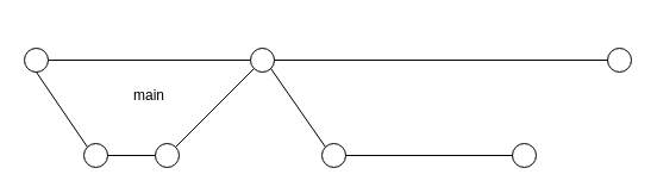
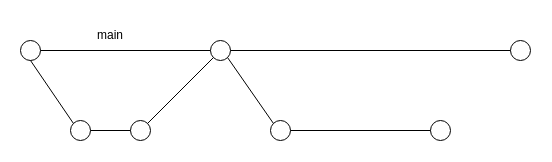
- <mxCell id="11" value="main" style="text;html=1;strokeColor=none;fillColor=none;align=center;verticalAlign=middle;whiteSpace=wrap;rounded=0;" vertex="1" parent="1"><mxGeometry x="95" y="65" width="60" height="30" as="geometry" /></mxCell>
+ <mxCell id="11" value="main" style="text;html=1;strokeColor=none;fillColor=none;align=center;verticalAlign=middle;whiteSpace=wrap;rounded=0;" vertex="1" parent="1"><mxGeometry x="80" y="20" width="60" height="30" as="geometry" /></mxCell>
